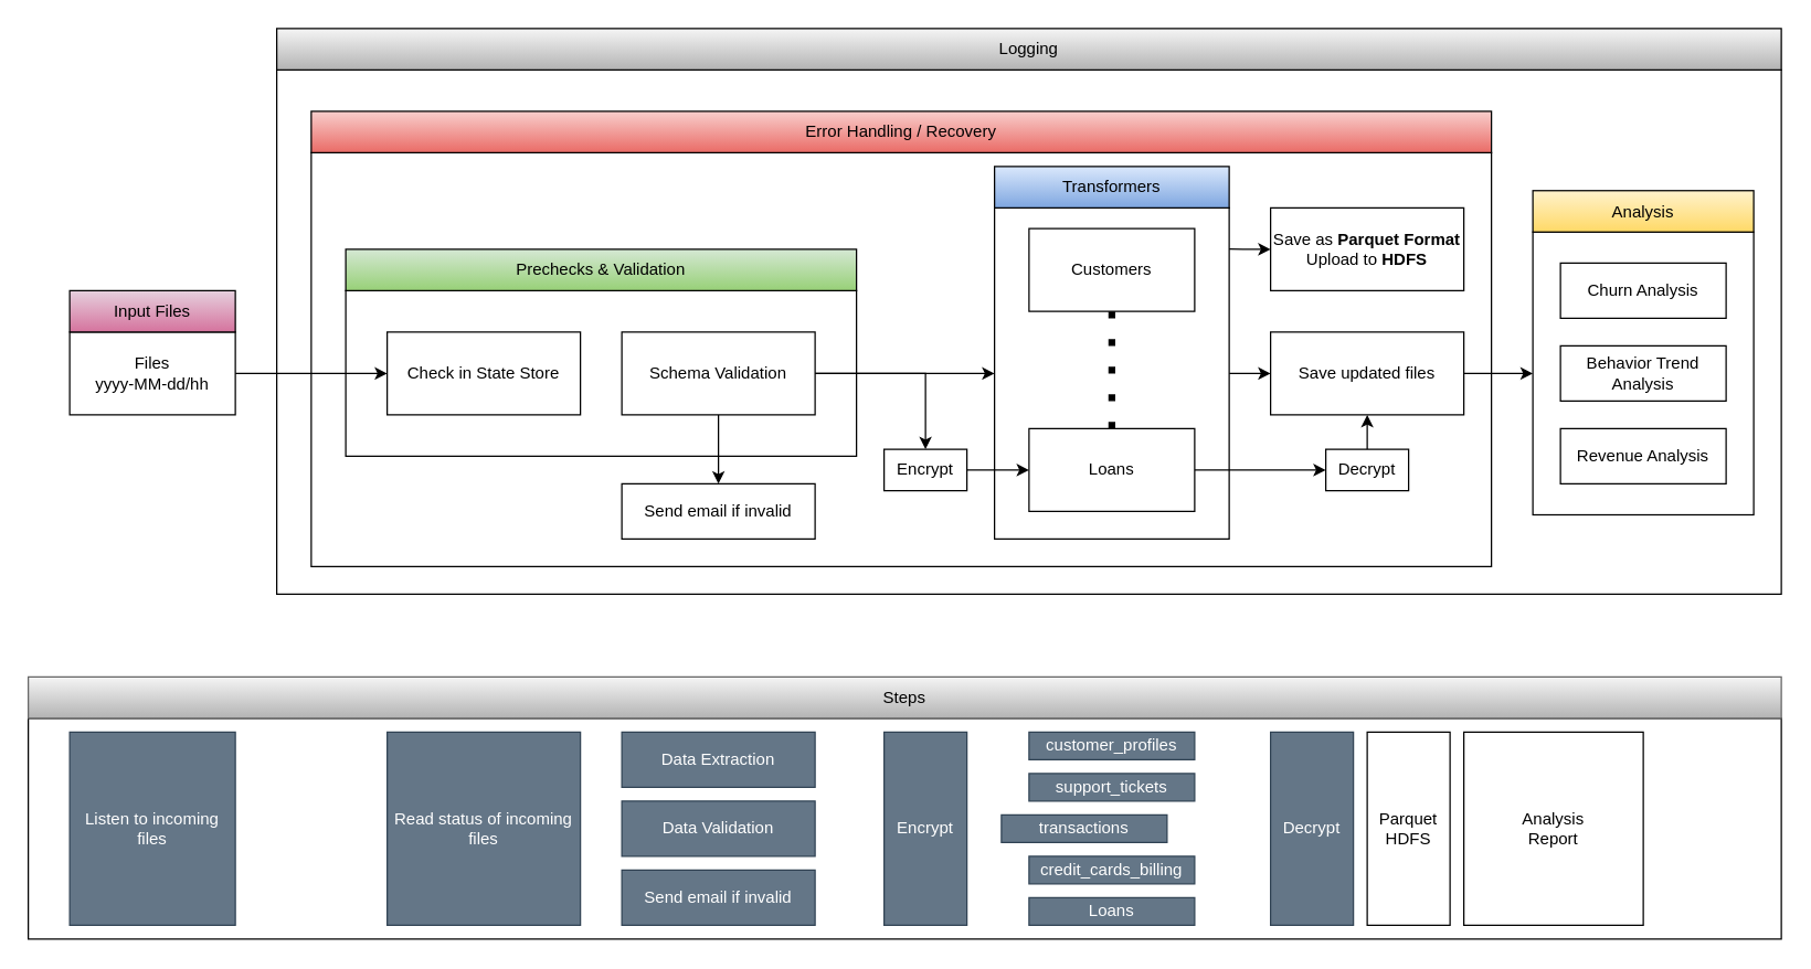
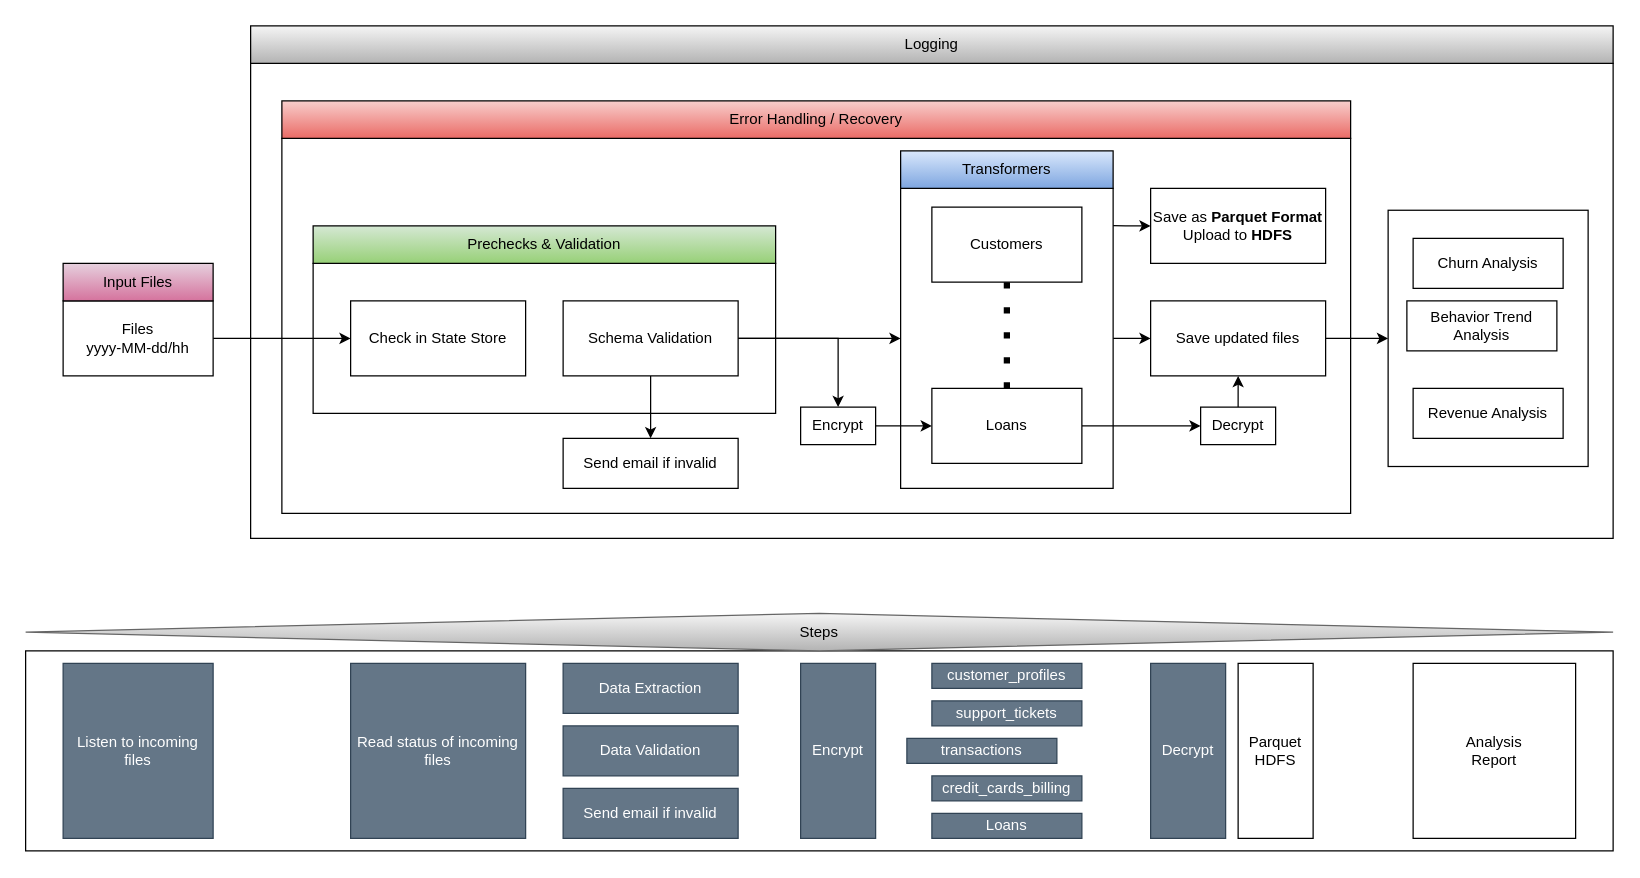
- <mxCell id="31" value="Analysis" style="rounded=0;whiteSpace=wrap;html=1;fillColor=#fff2cc;strokeColor=#000000;gradientColor=#ffd966;" parent="1" vertex="1"><mxGeometry x="1110" y="137.5" width="160" height="30" as="geometry" /></mxCell>
- <mxCell id="33" value="Behavior Trend Analysis" style="rounded=0;whiteSpace=wrap;html=1;" parent="1" vertex="1"><mxGeometry x="1130" y="250" width="120" height="40" as="geometry" /></mxCell>
+ <mxCell id="33" value="Behavior Trend Analysis" style="rounded=0;whiteSpace=wrap;html=1;" parent="1" vertex="1"><mxGeometry x="1125" y="240" width="120" height="40" as="geometry" /></mxCell>
- <mxCell id="39" value="Steps" style="rounded=0;whiteSpace=wrap;html=1;fillColor=#f5f5f5;gradientColor=#b3b3b3;strokeColor=#666666;" parent="1" vertex="1"><mxGeometry x="20" y="490" width="1270" height="30" as="geometry" /></mxCell>
+ <mxCell id="39" value="Steps" style="rhombus;whiteSpace=wrap;html=1;fillColor=#f5f5f5;gradientColor=#b3b3b3;strokeColor=#666666;" parent="1" vertex="1"><mxGeometry x="20" y="490" width="1270" height="30" as="geometry" /></mxCell>
- <mxCell id="51" value="&lt;div&gt;Analysis&lt;/div&gt;&lt;div&gt;Report&lt;/div&gt;" style="rounded=0;whiteSpace=wrap;html=1;" parent="1" vertex="1"><mxGeometry x="1060" y="530" width="130" height="140" as="geometry" /></mxCell>
+ <mxCell id="51" value="&lt;div&gt;Analysis&lt;/div&gt;&lt;div&gt;Report&lt;/div&gt;" style="rounded=0;whiteSpace=wrap;html=1;" parent="1" vertex="1"><mxGeometry x="1130" y="530" width="130" height="140" as="geometry" /></mxCell>
